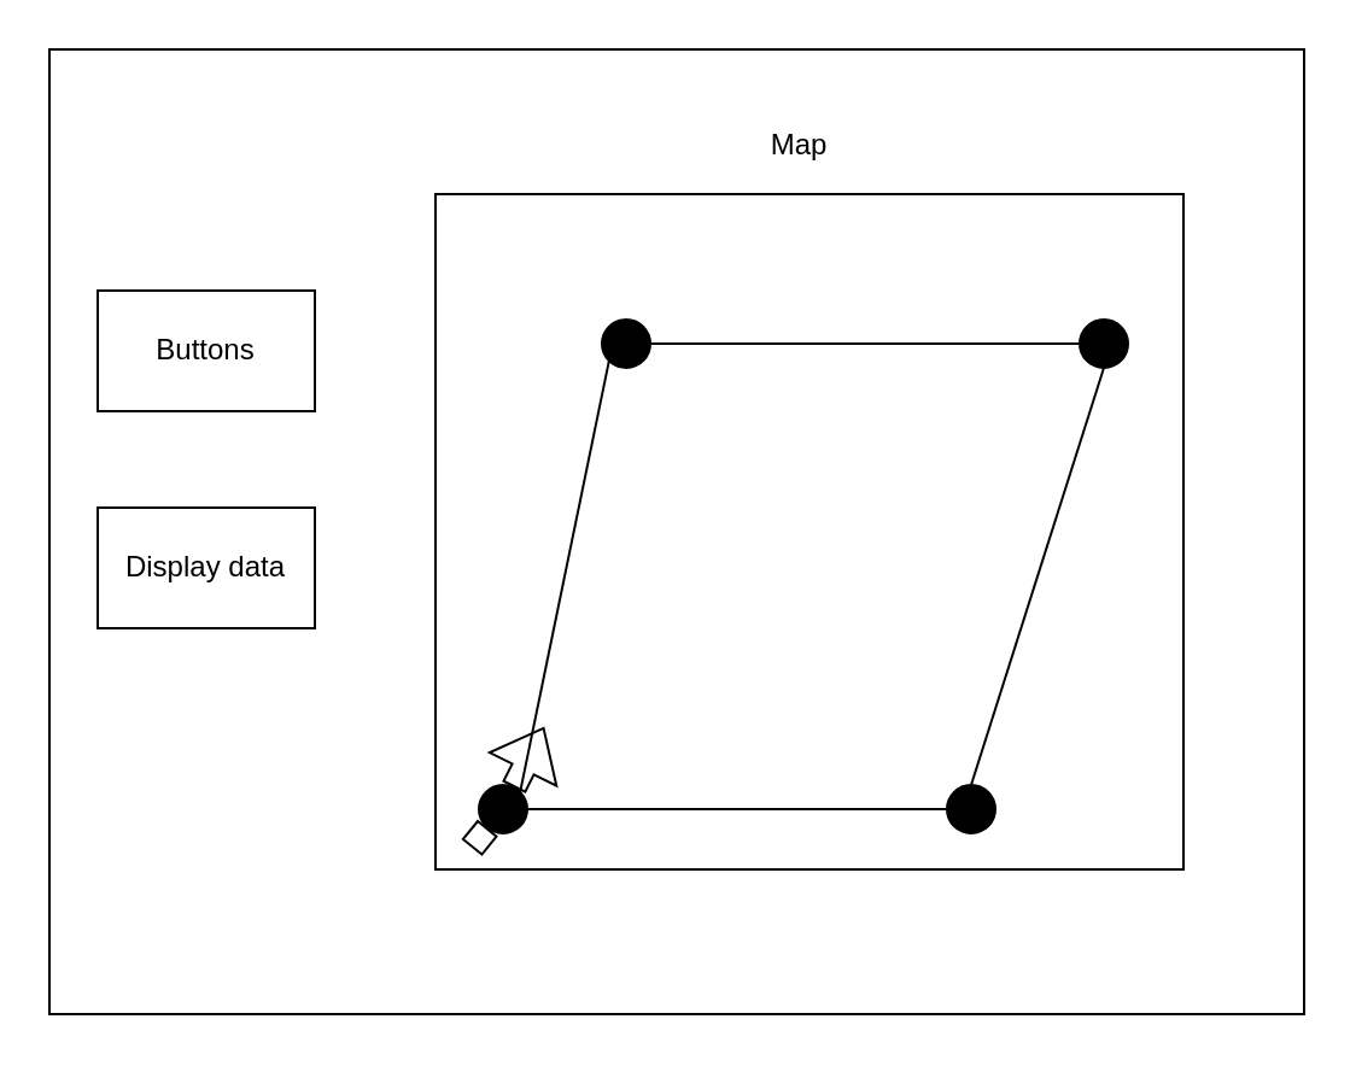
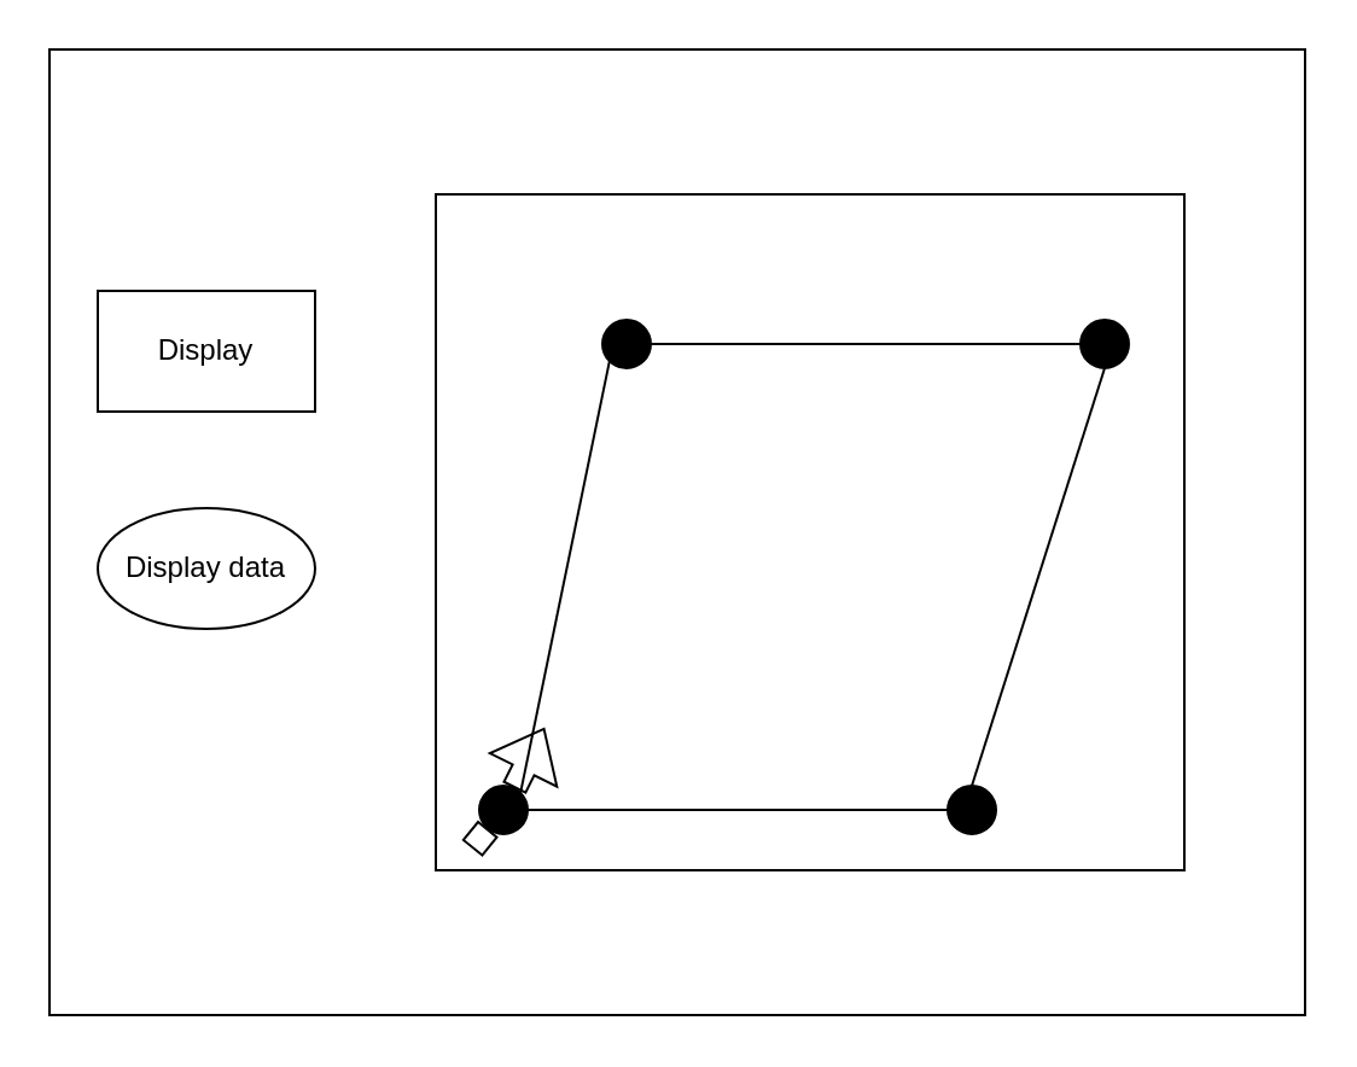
- <mxCell id="4" value="Map" style="text;html=1;strokeColor=none;fillColor=none;align=center;verticalAlign=middle;whiteSpace=wrap;rounded=0;" vertex="1" parent="1"><mxGeometry x="301" y="45" width="60" height="30" as="geometry" /></mxCell>
- <mxCell id="6" value="Buttons" style="rounded=0;whiteSpace=wrap;html=1;fillColor=none;" vertex="1" parent="1"><mxGeometry x="40" y="120" width="90" height="50" as="geometry" /></mxCell>
+ <mxCell id="6" value="Display" style="rounded=0;whiteSpace=wrap;html=1;fillColor=none;" vertex="1" parent="1"><mxGeometry x="40" y="120" width="90" height="50" as="geometry" /></mxCell>
- <mxCell id="7" value="Display data" style="rounded=0;whiteSpace=wrap;html=1;fillColor=none;" vertex="1" parent="1"><mxGeometry x="40" y="210" width="90" height="50" as="geometry" /></mxCell>
+ <mxCell id="7" value="Display data" style="ellipse;whiteSpace=wrap;html=1;fillColor=none;" vertex="1" parent="1"><mxGeometry x="40" y="210" width="90" height="50" as="geometry" /></mxCell>
